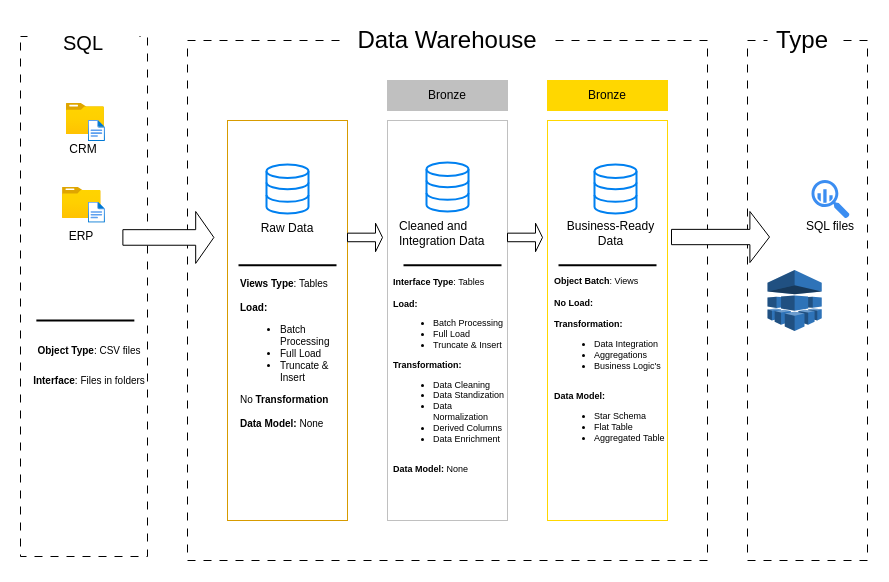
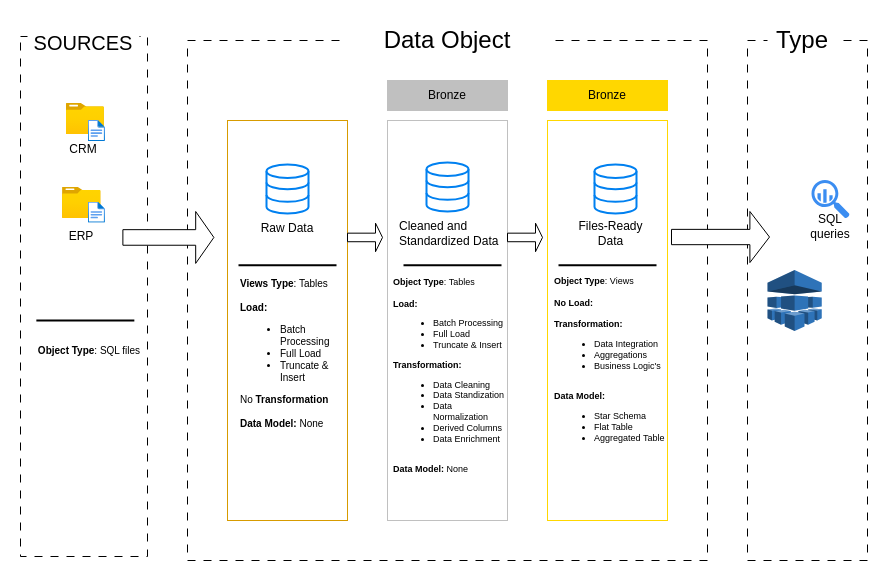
- <mxCell id="6" value="&lt;div&gt;Data Warehouse&lt;/div&gt;" style="rounded=0;whiteSpace=wrap;html=1;fontSize=24;fillColor=default;strokeColor=none;" vertex="1" parent="1"><mxGeometry x="342" y="20" width="210" height="40" as="geometry" /></mxCell>
+ <mxCell id="6" value="&lt;div&gt;Data Object&lt;/div&gt;" style="rounded=0;whiteSpace=wrap;html=1;fontSize=24;fillColor=default;strokeColor=none;" vertex="1" parent="1"><mxGeometry x="342" y="20" width="210" height="40" as="geometry" /></mxCell>
- <mxCell id="3" value="&lt;div&gt;SQL&lt;/div&gt;" style="rounded=0;whiteSpace=wrap;html=1;fontSize=20;fillColor=default;strokeColor=none;direction=south;" vertex="1" parent="1"><mxGeometry y="24" width="112" height="36" as="geometry" x="27" /></mxCell>
+ <mxCell id="3" value="&lt;div&gt;SOURCES&lt;/div&gt;" style="rounded=0;whiteSpace=wrap;html=1;fontSize=20;fillColor=default;strokeColor=none;direction=south;" vertex="1" parent="1"><mxGeometry y="24" width="112" height="36" as="geometry" x="27" /></mxCell>
- <mxCell id="38" value="SQL files" style="text;html=1;align=center;verticalAlign=middle;whiteSpace=wrap;rounded=0;" vertex="1" parent="1"><mxGeometry x="800.06" y="211" width="60" height="30" as="geometry" /></mxCell>
+ <mxCell id="38" value="SQL queries" style="text;html=1;align=center;verticalAlign=middle;whiteSpace=wrap;rounded=0;" vertex="1" parent="1"><mxGeometry x="800.06" y="211" width="60" height="30" as="geometry" /></mxCell>
- <mxCell id="40" value="&lt;div&gt;Cleaned and Integration Data&lt;/div&gt;" style="text;html=1;align=left;verticalAlign=middle;whiteSpace=wrap;rounded=0;" vertex="1" parent="1"><mxGeometry x="397" y="218" width="111" height="30" as="geometry" /></mxCell>
+ <mxCell id="40" value="&lt;div&gt;Cleaned and Standardized Data&lt;/div&gt;" style="text;html=1;align=left;verticalAlign=middle;whiteSpace=wrap;rounded=0;" vertex="1" parent="1"><mxGeometry x="397" y="218" width="111" height="30" as="geometry" /></mxCell>
- <mxCell id="41" value="Business-Ready Data" style="text;html=1;align=center;verticalAlign=middle;whiteSpace=wrap;rounded=0;" vertex="1" parent="1"><mxGeometry x="563.5" y="218" width="93" height="30" as="geometry" /></mxCell>
+ <mxCell id="41" value="Files-Ready Data" style="text;html=1;align=center;verticalAlign=middle;whiteSpace=wrap;rounded=0;" vertex="1" parent="1"><mxGeometry x="563.5" y="218" width="93" height="30" as="geometry" /></mxCell>
- <mxCell id="37" value="&lt;div&gt;&lt;font&gt;&lt;b&gt;Object Batch&lt;/b&gt;: Views&lt;/font&gt;&lt;/div&gt;&lt;div&gt;&lt;font&gt;&lt;br&gt;&lt;/font&gt;&lt;/div&gt;&lt;div&gt;&lt;font&gt;&lt;b&gt;No Load:&lt;/b&gt;&lt;/font&gt;&lt;/div&gt;&lt;div&gt;&lt;font&gt;&lt;b&gt;&lt;br&gt;&lt;/b&gt;&lt;/font&gt;&lt;/div&gt;&lt;div&gt;&lt;div align=&quot;left&quot;&gt;&lt;font&gt;&lt;b&gt;Transformation:&lt;/b&gt;&lt;/font&gt;&lt;/div&gt;&lt;div align=&quot;left&quot;&gt;&lt;ul&gt;&lt;li&gt;Data Integration&lt;/li&gt;&lt;li&gt;Aggregations&lt;/li&gt;&lt;li&gt;Business Logic's&lt;/li&gt;&lt;/ul&gt;&lt;/div&gt;&lt;div align=&quot;left&quot;&gt;&lt;font&gt;&lt;br&gt;&lt;/font&gt;&lt;/div&gt;&lt;div align=&quot;left&quot;&gt;&lt;font&gt;&lt;b&gt;Data Model:&lt;/b&gt;&lt;/font&gt;&lt;/div&gt;&lt;div align=&quot;left&quot;&gt;&lt;ul&gt;&lt;li&gt;Star Schema&lt;/li&gt;&lt;li&gt;Flat Table&lt;/li&gt;&lt;li&gt;Aggregated Table&lt;/li&gt;&lt;/ul&gt;&lt;/div&gt;&lt;/div&gt;&lt;div&gt;&lt;br&gt;&lt;/div&gt;" style="text;html=1;align=left;verticalAlign=top;whiteSpace=wrap;rounded=0;fontSize=9;" vertex="1" parent="1"><mxGeometry x="552" y="269" width="116" height="242.5" as="geometry" /></mxCell>
+ <mxCell id="37" value="&lt;div&gt;&lt;font&gt;&lt;b&gt;Object Type&lt;/b&gt;: Views&lt;/font&gt;&lt;/div&gt;&lt;div&gt;&lt;font&gt;&lt;br&gt;&lt;/font&gt;&lt;/div&gt;&lt;div&gt;&lt;font&gt;&lt;b&gt;No Load:&lt;/b&gt;&lt;/font&gt;&lt;/div&gt;&lt;div&gt;&lt;font&gt;&lt;b&gt;&lt;br&gt;&lt;/b&gt;&lt;/font&gt;&lt;/div&gt;&lt;div&gt;&lt;div align=&quot;left&quot;&gt;&lt;font&gt;&lt;b&gt;Transformation:&lt;/b&gt;&lt;/font&gt;&lt;/div&gt;&lt;div align=&quot;left&quot;&gt;&lt;ul&gt;&lt;li&gt;Data Integration&lt;/li&gt;&lt;li&gt;Aggregations&lt;/li&gt;&lt;li&gt;Business Logic's&lt;/li&gt;&lt;/ul&gt;&lt;/div&gt;&lt;div align=&quot;left&quot;&gt;&lt;font&gt;&lt;br&gt;&lt;/font&gt;&lt;/div&gt;&lt;div align=&quot;left&quot;&gt;&lt;font&gt;&lt;b&gt;Data Model:&lt;/b&gt;&lt;/font&gt;&lt;/div&gt;&lt;div align=&quot;left&quot;&gt;&lt;ul&gt;&lt;li&gt;Star Schema&lt;/li&gt;&lt;li&gt;Flat Table&lt;/li&gt;&lt;li&gt;Aggregated Table&lt;/li&gt;&lt;/ul&gt;&lt;/div&gt;&lt;/div&gt;&lt;div&gt;&lt;br&gt;&lt;/div&gt;" style="text;html=1;align=left;verticalAlign=top;whiteSpace=wrap;rounded=0;fontSize=9;" vertex="1" parent="1"><mxGeometry x="552" y="269" width="116" height="242.5" as="geometry" /></mxCell>
- <mxCell id="36" value="&lt;div&gt;&lt;font&gt;&lt;b&gt;Interface Type&lt;/b&gt;: Tables&lt;/font&gt;&lt;/div&gt;&lt;div&gt;&lt;font&gt;&lt;br&gt;&lt;/font&gt;&lt;/div&gt;&lt;div&gt;&lt;font&gt;&lt;b&gt;Load:&lt;/b&gt;&lt;/font&gt;&lt;/div&gt;&lt;div&gt;&lt;ul&gt;&lt;li&gt;&lt;font&gt;Batch Processing&lt;/font&gt;&lt;/li&gt;&lt;li&gt;&lt;font&gt;Full Load&lt;/font&gt;&lt;/li&gt;&lt;li&gt;&lt;font&gt;Truncate &amp;amp; Insert&lt;/font&gt;&lt;/li&gt;&lt;/ul&gt;&lt;div align=&quot;left&quot;&gt;&lt;font&gt;&lt;b&gt;Transformation:&lt;/b&gt;&lt;/font&gt;&lt;/div&gt;&lt;div align=&quot;left&quot;&gt;&lt;ul&gt;&lt;li&gt;&lt;font&gt;Data Cleaning&lt;/font&gt;&lt;/li&gt;&lt;li&gt;&lt;font&gt;Data Standization&lt;/font&gt;&lt;/li&gt;&lt;li&gt;&lt;font&gt;Data Normalization&lt;/font&gt;&lt;/li&gt;&lt;li&gt;&lt;font&gt;Derived Columns&lt;/font&gt;&lt;/li&gt;&lt;li&gt;&lt;font&gt;Data Enrichment&lt;/font&gt;&lt;/li&gt;&lt;/ul&gt;&lt;/div&gt;&lt;div align=&quot;left&quot;&gt;&lt;font&gt;&lt;br&gt;&lt;/font&gt;&lt;/div&gt;&lt;div align=&quot;left&quot;&gt;&lt;font&gt;&lt;b&gt;Data Model:&amp;nbsp;&lt;/b&gt;None&lt;/font&gt;&lt;/div&gt;&lt;/div&gt;&lt;div&gt;&lt;br&gt;&lt;/div&gt;" style="text;html=1;align=left;verticalAlign=top;whiteSpace=wrap;rounded=0;fontSize=9;" vertex="1" parent="1"><mxGeometry x="391" y="269.5" width="116" height="242.5" as="geometry" /></mxCell>
+ <mxCell id="36" value="&lt;div&gt;&lt;font&gt;&lt;b&gt;Object Type&lt;/b&gt;: Tables&lt;/font&gt;&lt;/div&gt;&lt;div&gt;&lt;font&gt;&lt;br&gt;&lt;/font&gt;&lt;/div&gt;&lt;div&gt;&lt;font&gt;&lt;b&gt;Load:&lt;/b&gt;&lt;/font&gt;&lt;/div&gt;&lt;div&gt;&lt;ul&gt;&lt;li&gt;&lt;font&gt;Batch Processing&lt;/font&gt;&lt;/li&gt;&lt;li&gt;&lt;font&gt;Full Load&lt;/font&gt;&lt;/li&gt;&lt;li&gt;&lt;font&gt;Truncate &amp;amp; Insert&lt;/font&gt;&lt;/li&gt;&lt;/ul&gt;&lt;div align=&quot;left&quot;&gt;&lt;font&gt;&lt;b&gt;Transformation:&lt;/b&gt;&lt;/font&gt;&lt;/div&gt;&lt;div align=&quot;left&quot;&gt;&lt;ul&gt;&lt;li&gt;&lt;font&gt;Data Cleaning&lt;/font&gt;&lt;/li&gt;&lt;li&gt;&lt;font&gt;Data Standization&lt;/font&gt;&lt;/li&gt;&lt;li&gt;&lt;font&gt;Data Normalization&lt;/font&gt;&lt;/li&gt;&lt;li&gt;&lt;font&gt;Derived Columns&lt;/font&gt;&lt;/li&gt;&lt;li&gt;&lt;font&gt;Data Enrichment&lt;/font&gt;&lt;/li&gt;&lt;/ul&gt;&lt;/div&gt;&lt;div align=&quot;left&quot;&gt;&lt;font&gt;&lt;br&gt;&lt;/font&gt;&lt;/div&gt;&lt;div align=&quot;left&quot;&gt;&lt;font&gt;&lt;b&gt;Data Model:&amp;nbsp;&lt;/b&gt;None&lt;/font&gt;&lt;/div&gt;&lt;/div&gt;&lt;div&gt;&lt;br&gt;&lt;/div&gt;" style="text;html=1;align=left;verticalAlign=top;whiteSpace=wrap;rounded=0;fontSize=9;" vertex="1" parent="1"><mxGeometry x="391" y="269.5" width="116" height="242.5" as="geometry" /></mxCell>
- <mxCell id="27" value="&lt;b&gt;Object Type&lt;/b&gt;: CSV files" style="text;html=1;align=center;verticalAlign=middle;whiteSpace=wrap;rounded=0;fontSize=10;" vertex="1" parent="1"><mxGeometry x="31" y="335" width="116" height="30" as="geometry" /></mxCell>
+ <mxCell id="27" value="&lt;b&gt;Object Type&lt;/b&gt;: SQL files" style="text;html=1;align=center;verticalAlign=middle;whiteSpace=wrap;rounded=0;fontSize=10;" vertex="1" parent="1"><mxGeometry x="31" y="335" width="116" height="30" as="geometry" /></mxCell>
- <mxCell id="29" value="&lt;b&gt;Interface&lt;/b&gt;: Files in folders" style="text;html=1;align=center;verticalAlign=middle;whiteSpace=wrap;rounded=0;fontSize=10;" vertex="1" parent="1"><mxGeometry x="31" y="365" width="116" height="30" as="geometry" /></mxCell>
